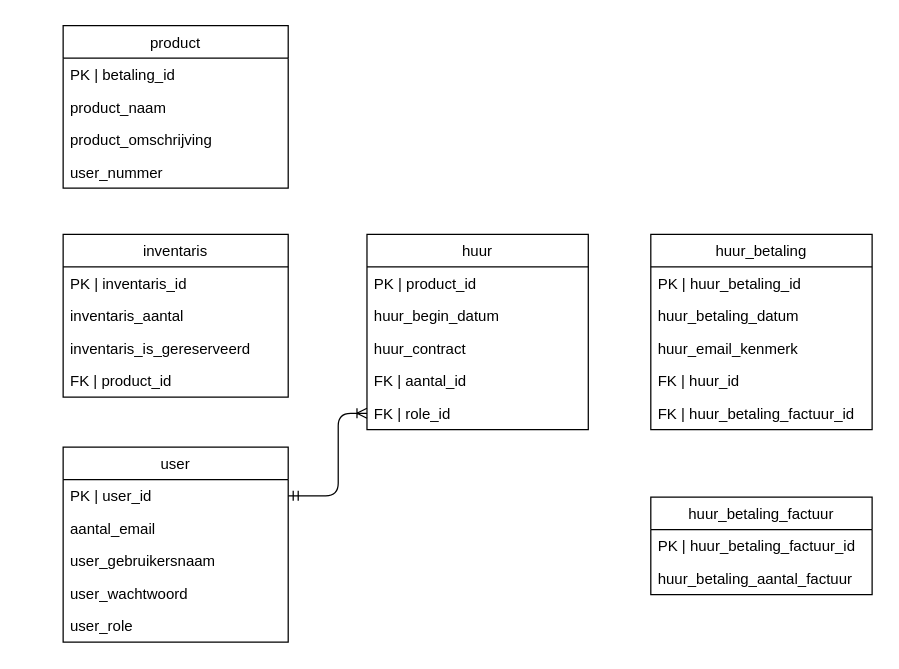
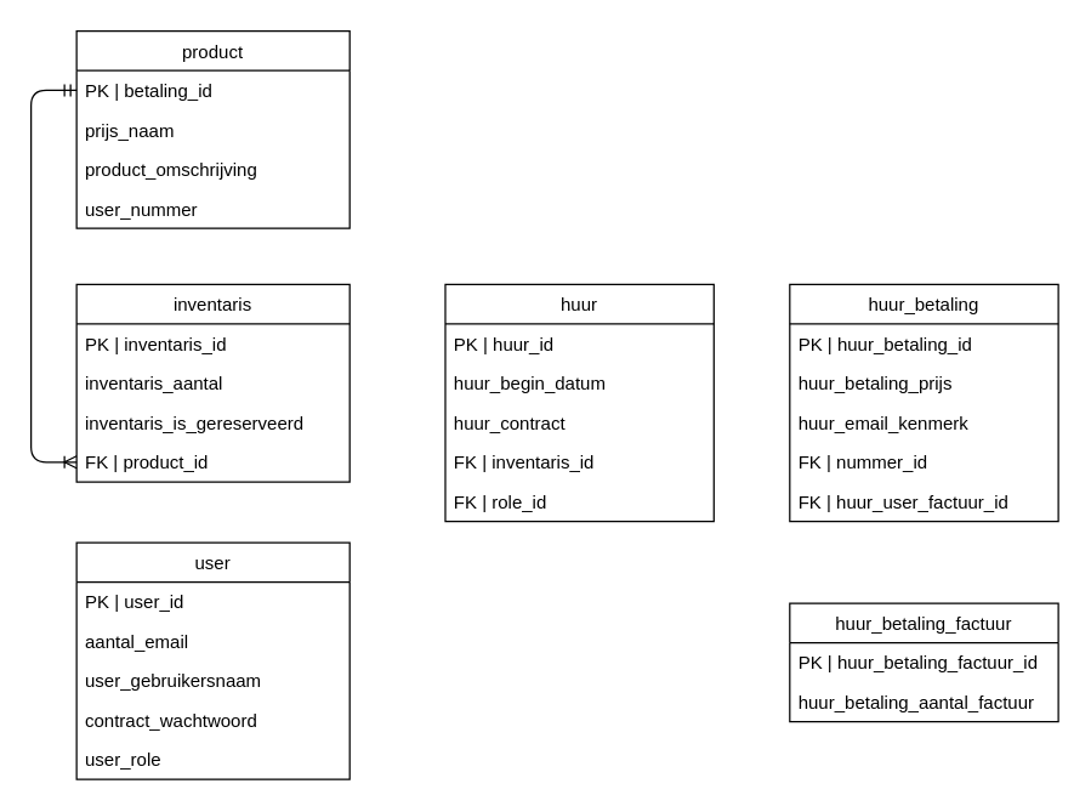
- <mxCell id="4" value="product_naam" style="text;strokeColor=none;fillColor=none;align=left;verticalAlign=top;spacingLeft=4;spacingRight=4;overflow=hidden;rotatable=0;points=[[0,0.5],[1,0.5]];portConstraint=eastwest;" vertex="1" parent="2"><mxGeometry y="52" width="180" height="26" as="geometry" /></mxCell>
+ <mxCell id="4" value="prijs_naam" style="text;strokeColor=none;fillColor=none;align=left;verticalAlign=top;spacingLeft=4;spacingRight=4;overflow=hidden;rotatable=0;points=[[0,0.5],[1,0.5]];portConstraint=eastwest;" vertex="1" parent="2"><mxGeometry y="52" width="180" height="26" as="geometry" /></mxCell>
+ <mxCell id="33" value="" style="fontSize=12;html=1;endArrow=ERoneToMany;startArrow=ERmandOne;edgeStyle=orthogonalEdgeStyle;exitX=0;exitY=0.5;exitDx=0;exitDy=0;entryX=0;entryY=0.5;entryDx=0;entryDy=0;" edge="1" parent="1" source="3" target="11"><mxGeometry width="100" height="100" relative="1" as="geometry"><mxPoint x="50" y="407" as="sourcePoint" /><mxPoint x="230" y="407" as="targetPoint" /><Array as="points"><mxPoint x="20" y="59" /><mxPoint x="20" y="304" /></Array></mxGeometry></mxCell>
- <mxCell id="13" value="PK | product_id" style="text;strokeColor=none;fillColor=none;align=left;verticalAlign=top;spacingLeft=4;spacingRight=4;overflow=hidden;rotatable=0;points=[[0,0.5],[1,0.5]];portConstraint=eastwest;" vertex="1" parent="12"><mxGeometry y="26" width="177" height="26" as="geometry" /></mxCell>
+ <mxCell id="13" value="PK | huur_id" style="text;strokeColor=none;fillColor=none;align=left;verticalAlign=top;spacingLeft=4;spacingRight=4;overflow=hidden;rotatable=0;points=[[0,0.5],[1,0.5]];portConstraint=eastwest;" vertex="1" parent="12"><mxGeometry y="26" width="177" height="26" as="geometry" /></mxCell>
- <mxCell id="26" value="huur_betaling_datum" style="text;strokeColor=none;fillColor=none;align=left;verticalAlign=top;spacingLeft=4;spacingRight=4;overflow=hidden;rotatable=0;points=[[0,0.5],[1,0.5]];portConstraint=eastwest;" vertex="1" parent="24"><mxGeometry y="52" width="177" height="26" as="geometry" /></mxCell>
+ <mxCell id="26" value="huur_betaling_prijs" style="text;strokeColor=none;fillColor=none;align=left;verticalAlign=top;spacingLeft=4;spacingRight=4;overflow=hidden;rotatable=0;points=[[0,0.5],[1,0.5]];portConstraint=eastwest;" vertex="1" parent="24"><mxGeometry y="52" width="177" height="26" as="geometry" /></mxCell>
- <mxCell id="16" value="FK | aantal_id" style="text;strokeColor=none;fillColor=none;align=left;verticalAlign=top;spacingLeft=4;spacingRight=4;overflow=hidden;rotatable=0;points=[[0,0.5],[1,0.5]];portConstraint=eastwest;" vertex="1" parent="12"><mxGeometry y="104" width="177" height="26" as="geometry" /></mxCell>
+ <mxCell id="16" value="FK | inventaris_id" style="text;strokeColor=none;fillColor=none;align=left;verticalAlign=top;spacingLeft=4;spacingRight=4;overflow=hidden;rotatable=0;points=[[0,0.5],[1,0.5]];portConstraint=eastwest;" vertex="1" parent="12"><mxGeometry y="104" width="177" height="26" as="geometry" /></mxCell>
- <mxCell id="28" value="FK | huur_id" style="text;strokeColor=none;fillColor=none;align=left;verticalAlign=top;spacingLeft=4;spacingRight=4;overflow=hidden;rotatable=0;points=[[0,0.5],[1,0.5]];portConstraint=eastwest;" vertex="1" parent="24"><mxGeometry y="104" width="177" height="26" as="geometry" /></mxCell>
+ <mxCell id="28" value="FK | nummer_id" style="text;strokeColor=none;fillColor=none;align=left;verticalAlign=top;spacingLeft=4;spacingRight=4;overflow=hidden;rotatable=0;points=[[0,0.5],[1,0.5]];portConstraint=eastwest;" vertex="1" parent="24"><mxGeometry y="104" width="177" height="26" as="geometry" /></mxCell>
- <mxCell id="29" value="FK | huur_betaling_factuur_id" style="text;strokeColor=none;fillColor=none;align=left;verticalAlign=top;spacingLeft=4;spacingRight=4;overflow=hidden;rotatable=0;points=[[0,0.5],[1,0.5]];portConstraint=eastwest;" vertex="1" parent="24"><mxGeometry y="130" width="177" height="26" as="geometry" /></mxCell>
+ <mxCell id="29" value="FK | huur_user_factuur_id" style="text;strokeColor=none;fillColor=none;align=left;verticalAlign=top;spacingLeft=4;spacingRight=4;overflow=hidden;rotatable=0;points=[[0,0.5],[1,0.5]];portConstraint=eastwest;" vertex="1" parent="24"><mxGeometry y="130" width="177" height="26" as="geometry" /></mxCell>
- <mxCell id="34" value="" style="fontSize=12;html=1;endArrow=ERoneToMany;startArrow=ERmandOne;edgeStyle=orthogonalEdgeStyle;entryX=0;entryY=0.5;entryDx=0;entryDy=0;exitX=1;exitY=0.5;exitDx=0;exitDy=0;" edge="1" parent="1" source="19" target="17"><mxGeometry width="100" height="100" relative="1" as="geometry"><mxPoint x="330" y="397" as="sourcePoint" /><mxPoint x="393" y="475" as="targetPoint" /><Array as="points"><mxPoint x="270" y="396" /><mxPoint x="270" y="330" /></Array></mxGeometry></mxCell>
- <mxCell id="22" value="user_wachtwoord" style="text;strokeColor=none;fillColor=none;align=left;verticalAlign=top;spacingLeft=4;spacingRight=4;overflow=hidden;rotatable=0;points=[[0,0.5],[1,0.5]];portConstraint=eastwest;" vertex="1" parent="18"><mxGeometry y="104" width="180" height="26" as="geometry" /></mxCell>
+ <mxCell id="22" value="contract_wachtwoord" style="text;strokeColor=none;fillColor=none;align=left;verticalAlign=top;spacingLeft=4;spacingRight=4;overflow=hidden;rotatable=0;points=[[0,0.5],[1,0.5]];portConstraint=eastwest;" vertex="1" parent="18"><mxGeometry y="104" width="180" height="26" as="geometry" /></mxCell>
